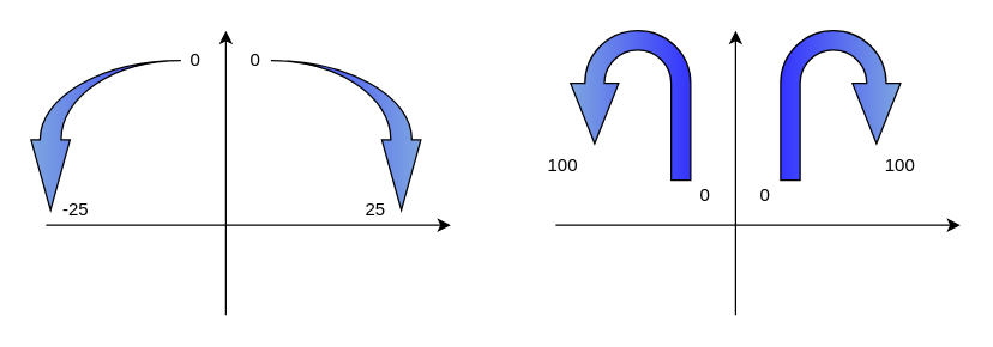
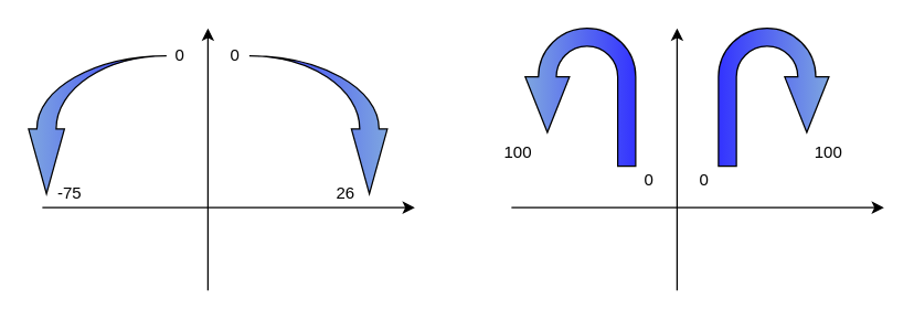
- <mxCell id="9" value="-25" style="text;html=1;strokeColor=none;fillColor=none;align=center;verticalAlign=middle;whiteSpace=wrap;rounded=0;" vertex="1" parent="1"><mxGeometry x="30" y="130" width="40" height="20" as="geometry" /></mxCell>
+ <mxCell id="9" value="-75" style="text;html=1;strokeColor=none;fillColor=none;align=center;verticalAlign=middle;whiteSpace=wrap;rounded=0;" vertex="1" parent="1"><mxGeometry x="30" y="130" width="40" height="20" as="geometry" /></mxCell>
- <mxCell id="6" value="25" style="text;html=1;strokeColor=none;fillColor=none;align=center;verticalAlign=middle;whiteSpace=wrap;rounded=0;" vertex="1" parent="1"><mxGeometry x="230" y="130" width="40" height="20" as="geometry" /></mxCell>
+ <mxCell id="6" value="26" style="text;html=1;strokeColor=none;fillColor=none;align=center;verticalAlign=middle;whiteSpace=wrap;rounded=0;" vertex="1" parent="1"><mxGeometry x="230" y="130" width="40" height="20" as="geometry" /></mxCell>
